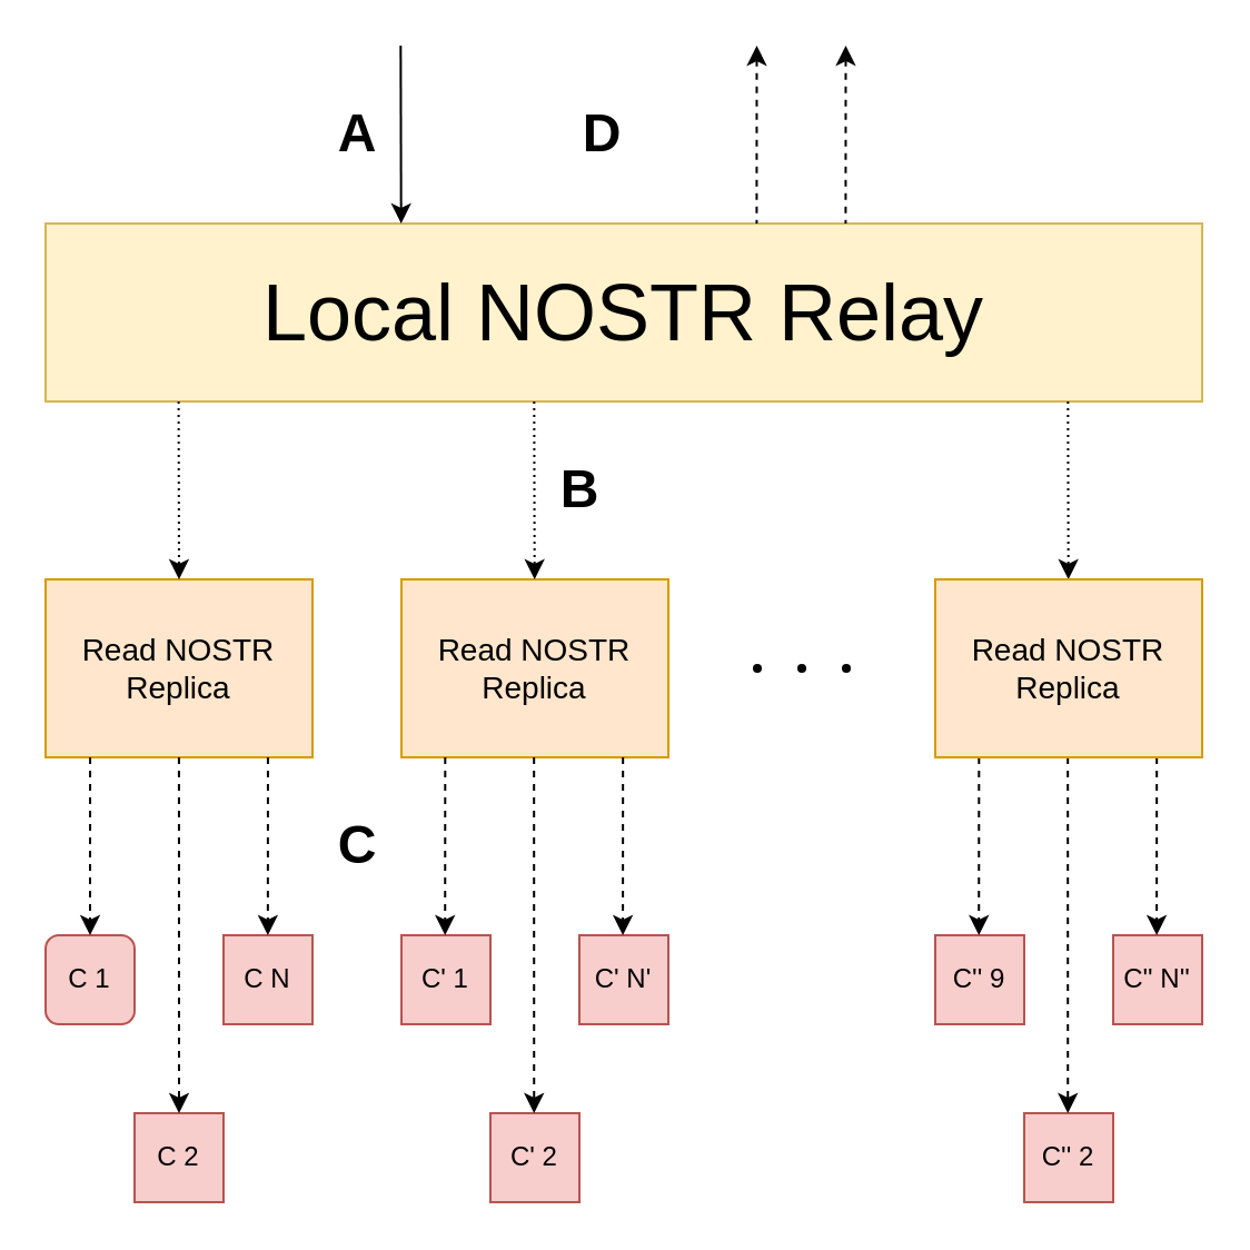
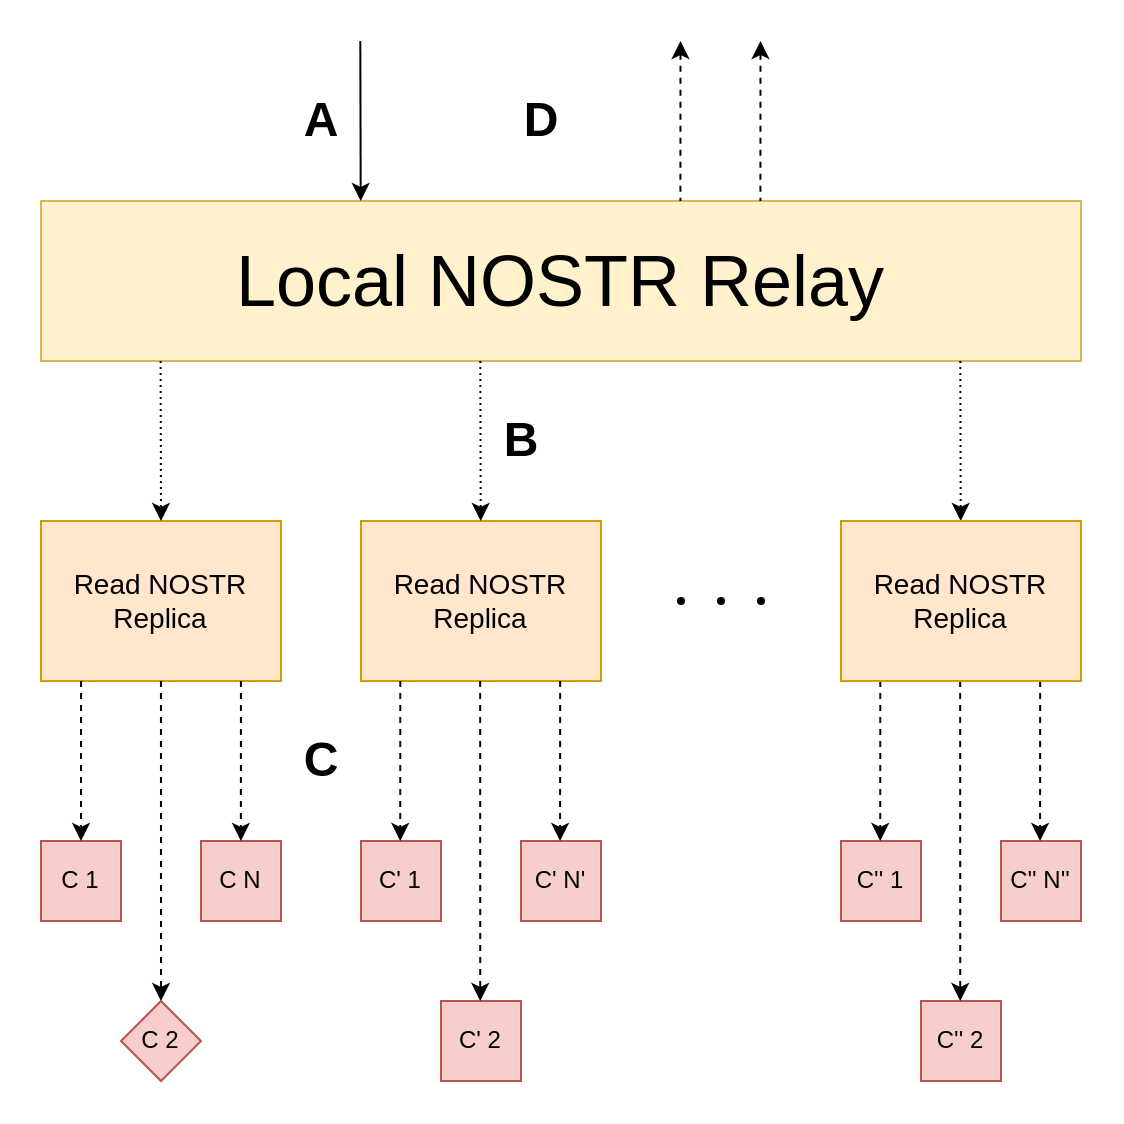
- <mxCell id="9" value="C 1" style="whiteSpace=wrap;html=1;aspect=fixed;fillColor=#f8cecc;strokeColor=#b85450;rounded=1;" vertex="1" parent="1"><mxGeometry x="20" y="420" width="40" height="40" as="geometry" /></mxCell>
+ <mxCell id="9" value="C 1" style="whiteSpace=wrap;html=1;aspect=fixed;fillColor=#f8cecc;strokeColor=#b85450;" vertex="1" parent="1"><mxGeometry x="20" y="420" width="40" height="40" as="geometry" /></mxCell>
- <mxCell id="15" value="C'' 9" style="whiteSpace=wrap;html=1;aspect=fixed;fillColor=#f8cecc;strokeColor=#b85450;" vertex="1" parent="1"><mxGeometry x="420" y="420" width="40" height="40" as="geometry" /></mxCell>
+ <mxCell id="15" value="C'' 1" style="whiteSpace=wrap;html=1;aspect=fixed;fillColor=#f8cecc;strokeColor=#b85450;" vertex="1" parent="1"><mxGeometry x="420" y="420" width="40" height="40" as="geometry" /></mxCell>
- <mxCell id="10" value="C 2" style="whiteSpace=wrap;html=1;aspect=fixed;fillColor=#f8cecc;strokeColor=#b85450;" vertex="1" parent="1"><mxGeometry x="60" y="500" width="40" height="40" as="geometry" /></mxCell>
+ <mxCell id="10" value="C 2" style="rhombus;whiteSpace=wrap;html=1;aspect=fixed;fillColor=#f8cecc;strokeColor=#b85450;" vertex="1" parent="1"><mxGeometry x="60" y="500" width="40" height="40" as="geometry" /></mxCell>
